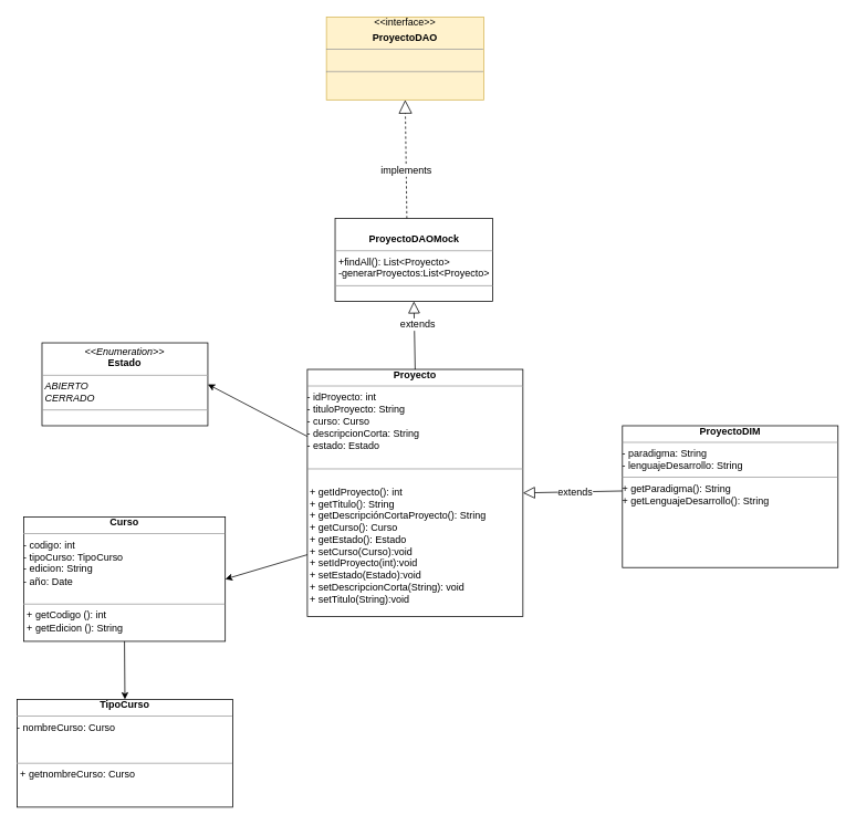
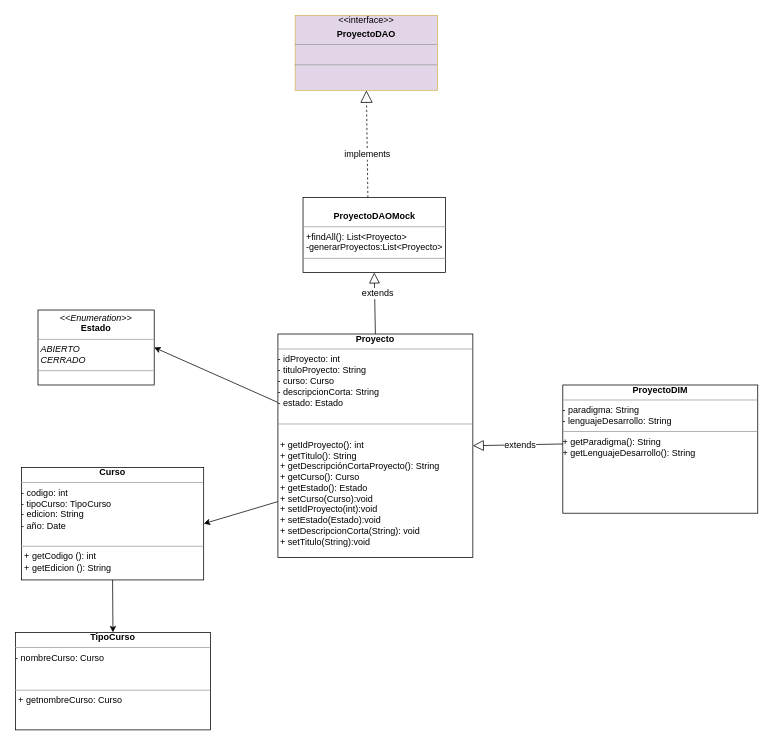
- <mxCell id="15" value="&lt;div align=&quot;center&quot;&gt;&amp;lt;&amp;lt;interface&amp;gt;&amp;gt;&lt;/div&gt;&lt;p style=&quot;margin: 0px ; margin-top: 4px ; text-align: center&quot;&gt;&lt;b&gt;ProyectoDAO&lt;/b&gt;&lt;br&gt;&lt;/p&gt;&lt;hr size=&quot;1&quot;&gt;&lt;p style=&quot;margin: 0px ; margin-left: 4px&quot;&gt;&lt;br&gt;&lt;/p&gt;&lt;hr size=&quot;1&quot;&gt;" style="verticalAlign=top;align=left;overflow=fill;fontSize=12;fontFamily=Helvetica;html=1;fillColor=#fff2cc;strokeColor=#d6b656;" vertex="1" parent="1"><mxGeometry x="393" y="20" width="190" height="100" as="geometry" /></mxCell>
+ <mxCell id="15" value="&lt;div align=&quot;center&quot;&gt;&amp;lt;&amp;lt;interface&amp;gt;&amp;gt;&lt;/div&gt;&lt;p style=&quot;margin: 0px ; margin-top: 4px ; text-align: center&quot;&gt;&lt;b&gt;ProyectoDAO&lt;/b&gt;&lt;br&gt;&lt;/p&gt;&lt;hr size=&quot;1&quot;&gt;&lt;p style=&quot;margin: 0px ; margin-left: 4px&quot;&gt;&lt;br&gt;&lt;/p&gt;&lt;hr size=&quot;1&quot;&gt;" style="verticalAlign=top;align=left;overflow=fill;fontSize=12;fontFamily=Helvetica;html=1;fillColor=#e1d5e7;strokeColor=#d6b656;" vertex="1" parent="1"><mxGeometry x="393" y="20" width="190" height="100" as="geometry" /></mxCell>
- <mxCell id="11" value="&lt;p style=&quot;margin: 0px ; margin-top: 4px ; text-align: center&quot;&gt;&lt;i&gt;&amp;lt;&amp;lt;Enumeration&amp;gt;&amp;gt;&lt;/i&gt;&lt;br&gt;&lt;b&gt;Estado&lt;/b&gt;&lt;/p&gt;&lt;hr size=&quot;1&quot;&gt;&lt;p style=&quot;margin: 0px ; margin-left: 4px&quot;&gt;&lt;i&gt;ABIERTO&lt;/i&gt;&lt;/p&gt;&lt;p style=&quot;margin: 0px ; margin-left: 4px&quot;&gt;&lt;i&gt;CERRADO&lt;/i&gt;&lt;br&gt;&lt;/p&gt;&lt;hr size=&quot;1&quot;&gt;" style="verticalAlign=top;align=left;overflow=fill;fontSize=12;fontFamily=Helvetica;html=1;" vertex="1" parent="1"><mxGeometry x="50" y="413" width="200" height="100" as="geometry" /></mxCell>
+ <mxCell id="11" value="&lt;p style=&quot;margin: 0px ; margin-top: 4px ; text-align: center&quot;&gt;&lt;i&gt;&amp;lt;&amp;lt;Enumeration&amp;gt;&amp;gt;&lt;/i&gt;&lt;br&gt;&lt;b&gt;Estado&lt;/b&gt;&lt;/p&gt;&lt;hr size=&quot;1&quot;&gt;&lt;p style=&quot;margin: 0px ; margin-left: 4px&quot;&gt;&lt;i&gt;ABIERTO&lt;/i&gt;&lt;/p&gt;&lt;p style=&quot;margin: 0px ; margin-left: 4px&quot;&gt;&lt;i&gt;CERRADO&lt;/i&gt;&lt;br&gt;&lt;/p&gt;&lt;hr size=&quot;1&quot;&gt;" style="verticalAlign=top;align=left;overflow=fill;fontSize=12;fontFamily=Helvetica;html=1;" vertex="1" parent="1"><mxGeometry x="50" y="413" width="155" height="100" as="geometry" /></mxCell>
